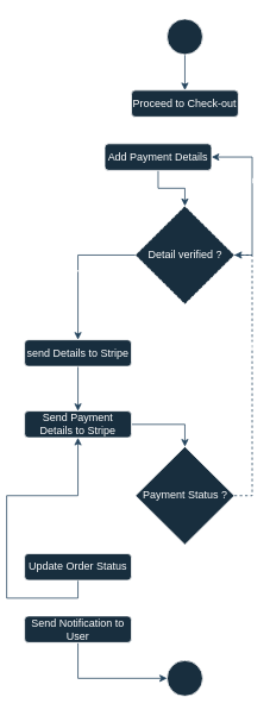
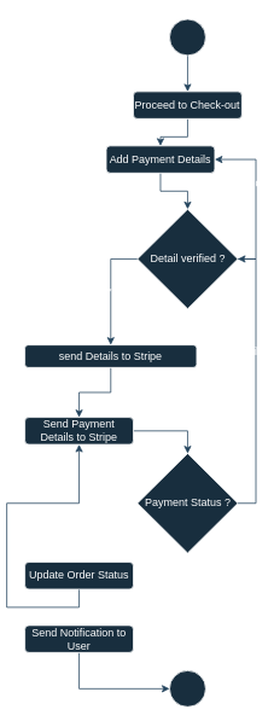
+ <mxCell id="4" style="edgeStyle=orthogonalEdgeStyle;rounded=0;orthogonalLoop=1;jettySize=auto;html=1;exitX=0.5;exitY=1;exitDx=0;exitDy=0;entryX=0.5;entryY=0;entryDx=0;entryDy=0;labelBackgroundColor=none;strokeColor=#23445D;fontColor=default;" parent="1" source="5" target="7" edge="1"><mxGeometry relative="1" as="geometry" /></mxCell>
- <mxCell id="12" value="Detail verified ?" style="rhombus;whiteSpace=wrap;html=1;labelBackgroundColor=none;fillColor=#182E3E;strokeColor=#FFFFFF;fontColor=#FFFFFF;dashed=1;" parent="1" vertex="1"><mxGeometry x="144.5" y="230" width="111" height="110" as="geometry" /></mxCell>
+ <mxCell id="12" value="Detail verified ?" style="rhombus;whiteSpace=wrap;html=1;labelBackgroundColor=none;fillColor=#182E3E;strokeColor=#FFFFFF;fontColor=#FFFFFF;" parent="1" vertex="1"><mxGeometry x="144.5" y="230" width="111" height="110" as="geometry" /></mxCell>
- <mxCell id="14" value="send Details to Stripe" style="rounded=1;whiteSpace=wrap;html=1;labelBackgroundColor=none;fillColor=#182E3E;strokeColor=#FFFFFF;fontColor=#FFFFFF;" parent="1" vertex="1"><mxGeometry x="20" y="380" width="120" height="30" as="geometry" /></mxCell>
+ <mxCell id="14" value="send Details to Stripe" style="rounded=1;whiteSpace=wrap;html=1;labelBackgroundColor=none;fillColor=#182E3E;strokeColor=#FFFFFF;fontColor=#FFFFFF;" parent="1" vertex="1"><mxGeometry x="20" y="380" width="190" height="25" as="geometry" /></mxCell>
- <mxCell id="17" style="edgeStyle=orthogonalEdgeStyle;rounded=0;orthogonalLoop=1;jettySize=auto;html=1;exitX=1;exitY=0.5;exitDx=0;exitDy=0;entryX=1;entryY=0.5;entryDx=0;entryDy=0;labelBackgroundColor=none;strokeColor=#23445D;fontColor=default;dashed=1;" parent="1" source="19" target="12" edge="1"><mxGeometry relative="1" as="geometry"><mxPoint x="320" y="620" as="targetPoint" /></mxGeometry></mxCell>
+ <mxCell id="17" style="edgeStyle=orthogonalEdgeStyle;rounded=0;orthogonalLoop=1;jettySize=auto;html=1;exitX=1;exitY=0.5;exitDx=0;exitDy=0;entryX=1;entryY=0.5;entryDx=0;entryDy=0;labelBackgroundColor=none;strokeColor=#23445D;fontColor=default;" parent="1" source="19" target="12" edge="1"><mxGeometry relative="1" as="geometry"><mxPoint x="320" y="620" as="targetPoint" /></mxGeometry></mxCell>
